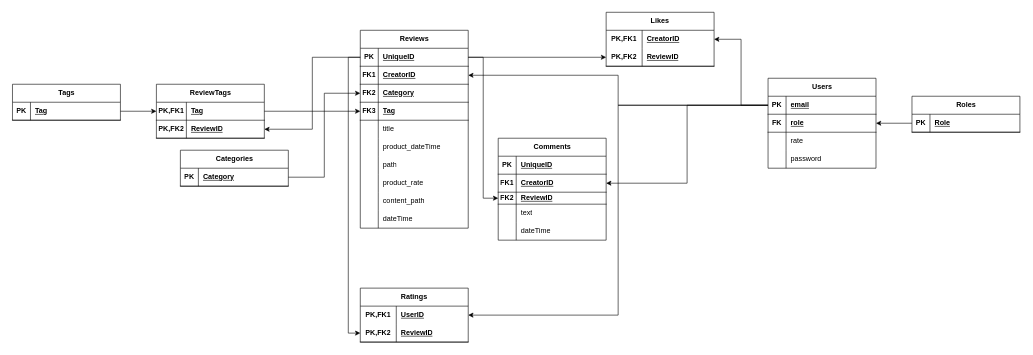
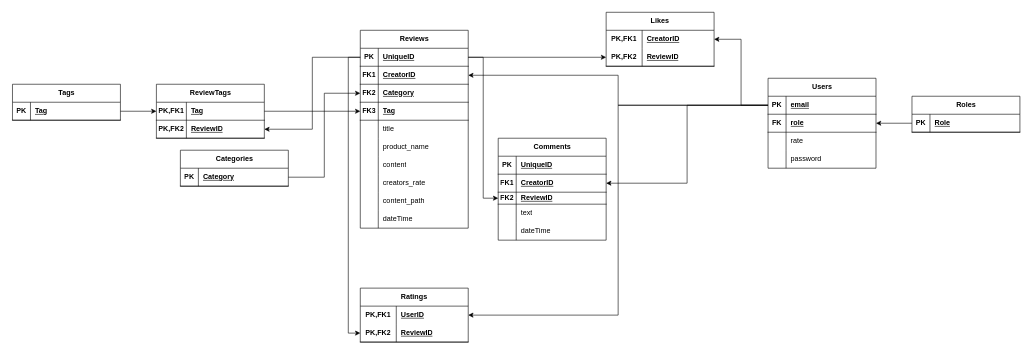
- <mxCell id="33" value="product_dateTime" style="shape=partialRectangle;connectable=0;fillColor=none;top=0;left=0;bottom=0;right=0;align=left;spacingLeft=6;overflow=hidden;whiteSpace=wrap;html=1;" vertex="1" parent="31"><mxGeometry x="30" width="150" height="30" as="geometry"><mxRectangle width="150" height="30" as="alternateBounds" /></mxGeometry></mxCell>
+ <mxCell id="33" value="product_name" style="shape=partialRectangle;connectable=0;fillColor=none;top=0;left=0;bottom=0;right=0;align=left;spacingLeft=6;overflow=hidden;whiteSpace=wrap;html=1;" vertex="1" parent="31"><mxGeometry x="30" width="150" height="30" as="geometry"><mxRectangle width="150" height="30" as="alternateBounds" /></mxGeometry></mxCell>
- <mxCell id="36" value="path" style="shape=partialRectangle;connectable=0;fillColor=none;top=0;left=0;bottom=0;right=0;align=left;spacingLeft=6;overflow=hidden;whiteSpace=wrap;html=1;" parent="34" vertex="1"><mxGeometry x="30" width="150" height="30" as="geometry"><mxRectangle width="150" height="30" as="alternateBounds" /></mxGeometry></mxCell>
+ <mxCell id="36" value="content" style="shape=partialRectangle;connectable=0;fillColor=none;top=0;left=0;bottom=0;right=0;align=left;spacingLeft=6;overflow=hidden;whiteSpace=wrap;html=1;" parent="34" vertex="1"><mxGeometry x="30" width="150" height="30" as="geometry"><mxRectangle width="150" height="30" as="alternateBounds" /></mxGeometry></mxCell>
- <mxCell id="39" value="product_rate" style="shape=partialRectangle;connectable=0;fillColor=none;top=0;left=0;bottom=0;right=0;align=left;spacingLeft=6;overflow=hidden;whiteSpace=wrap;html=1;" parent="37" vertex="1"><mxGeometry x="30" width="150" height="30" as="geometry"><mxRectangle width="150" height="30" as="alternateBounds" /></mxGeometry></mxCell>
+ <mxCell id="39" value="creators_rate" style="shape=partialRectangle;connectable=0;fillColor=none;top=0;left=0;bottom=0;right=0;align=left;spacingLeft=6;overflow=hidden;whiteSpace=wrap;html=1;" parent="37" vertex="1"><mxGeometry x="30" width="150" height="30" as="geometry"><mxRectangle width="150" height="30" as="alternateBounds" /></mxGeometry></mxCell>
